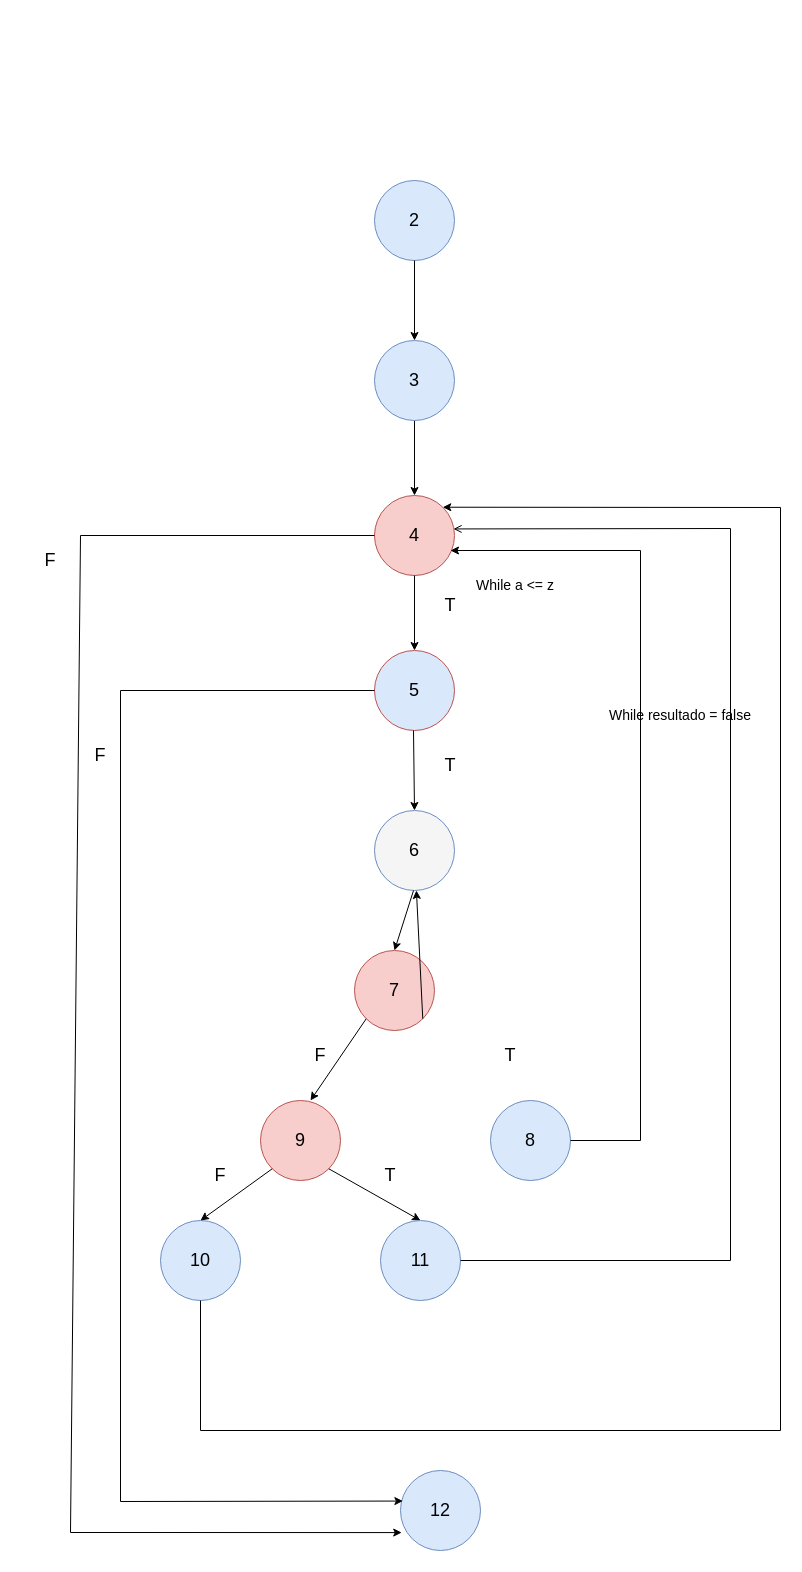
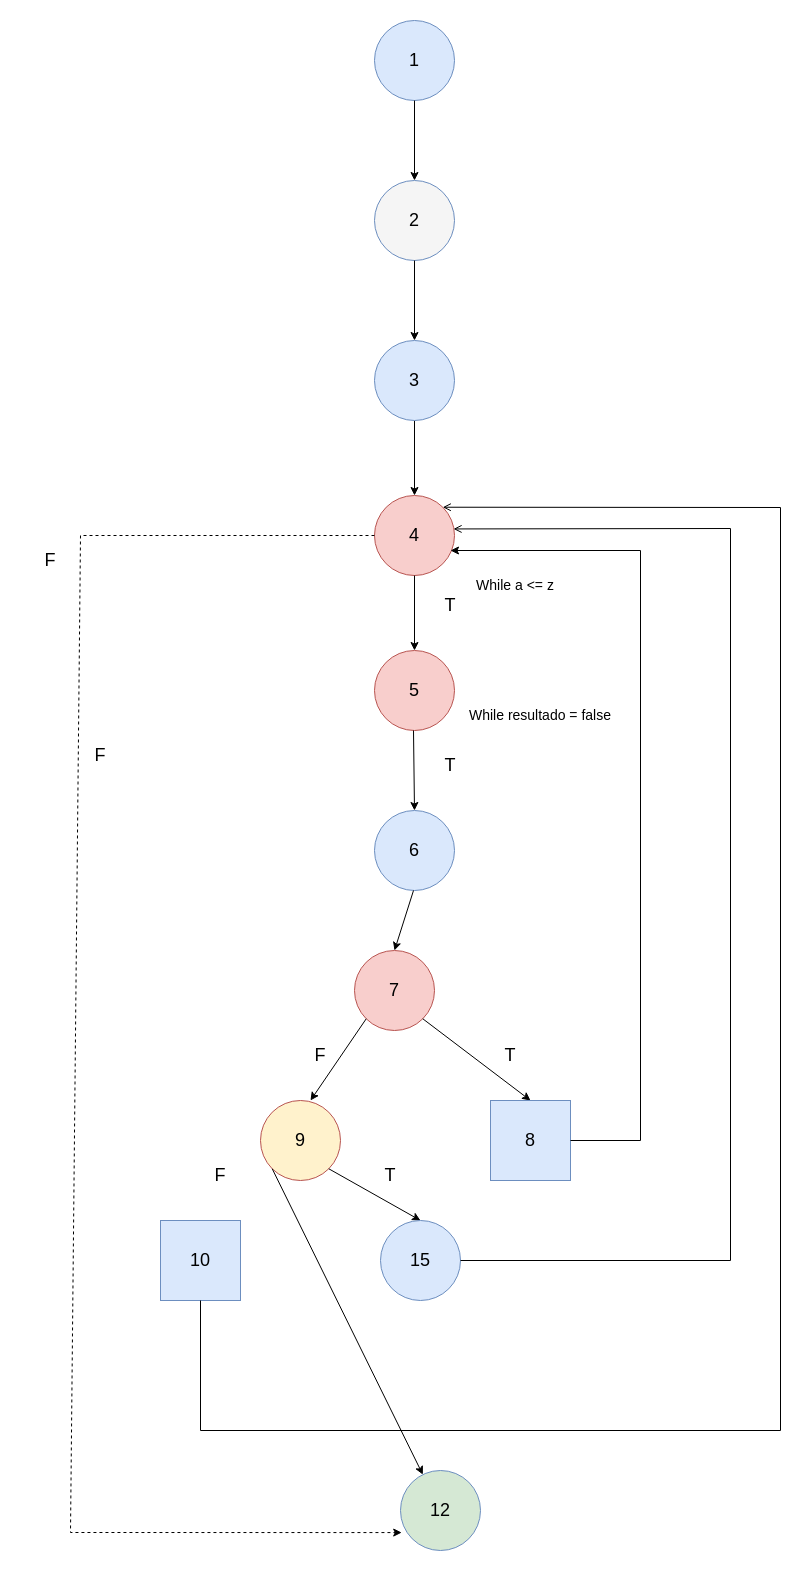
+ <mxCell id="3" value="&lt;font style=&quot;font-size: 18px;&quot;&gt;1&lt;/font&gt;" style="ellipse;whiteSpace=wrap;html=1;aspect=fixed;fillColor=#dae8fc;strokeColor=#6c8ebf;" parent="1" vertex="1"><mxGeometry x="374" y="20" width="80" height="80" as="geometry" /></mxCell>
+ <mxCell id="4" value="" style="endArrow=classic;html=1;rounded=0;exitX=0.5;exitY=1;exitDx=0;exitDy=0;entryX=0.5;entryY=0;entryDx=0;entryDy=0;" parent="1" source="3" target="5" edge="1"><mxGeometry width="50" height="50" relative="1" as="geometry"><mxPoint x="500" y="370" as="sourcePoint" /><mxPoint x="414" y="180" as="targetPoint" /></mxGeometry></mxCell>
- <mxCell id="5" value="&lt;font style=&quot;font-size: 18px;&quot;&gt;2&lt;/font&gt;" style="ellipse;whiteSpace=wrap;html=1;aspect=fixed;fillColor=#dae8fc;strokeColor=#6c8ebf;" parent="1" vertex="1"><mxGeometry x="374" y="180" width="80" height="80" as="geometry" /></mxCell>
+ <mxCell id="5" value="&lt;font style=&quot;font-size: 18px;&quot;&gt;2&lt;/font&gt;" style="ellipse;whiteSpace=wrap;html=1;aspect=fixed;fillColor=#f5f5f5;strokeColor=#6c8ebf;" parent="1" vertex="1"><mxGeometry x="374" y="180" width="80" height="80" as="geometry" /></mxCell>
- <mxCell id="35" value="" style="endArrow=classic;html=1;rounded=0;exitX=0.5;exitY=1;exitDx=0;exitDy=0;entryX=1;entryY=0;entryDx=0;entryDy=0;" parent="1" source="25" target="7" edge="1"><mxGeometry width="50" height="50" relative="1" as="geometry"><mxPoint x="240" y="1420" as="sourcePoint" /><mxPoint x="430" y="1090" as="targetPoint" /><Array as="points"><mxPoint x="200" y="1430" /><mxPoint x="780" y="1430" /><mxPoint x="780" y="507" /></Array></mxGeometry></mxCell>
+ <mxCell id="35" value="" style="endArrow=open;html=1;rounded=0;exitX=0.5;exitY=1;exitDx=0;exitDy=0;entryX=1;entryY=0;entryDx=0;entryDy=0;" parent="1" source="25" target="7" edge="1"><mxGeometry width="50" height="50" relative="1" as="geometry"><mxPoint x="240" y="1420" as="sourcePoint" /><mxPoint x="430" y="1090" as="targetPoint" /><Array as="points"><mxPoint x="200" y="1430" /><mxPoint x="780" y="1430" /><mxPoint x="780" y="507" /></Array></mxGeometry></mxCell>
- <mxCell id="8" value="&lt;font style=&quot;font-size: 18px;&quot;&gt;5&lt;/font&gt;" style="ellipse;whiteSpace=wrap;html=1;aspect=fixed;fillColor=#dae8fc;strokeColor=#b85450;" parent="1" vertex="1"><mxGeometry x="374" y="650" width="80" height="80" as="geometry" /></mxCell>
+ <mxCell id="8" value="&lt;font style=&quot;font-size: 18px;&quot;&gt;5&lt;/font&gt;" style="ellipse;whiteSpace=wrap;html=1;aspect=fixed;fillColor=#f8cecc;strokeColor=#b85450;" parent="1" vertex="1"><mxGeometry x="374" y="650" width="80" height="80" as="geometry" /></mxCell>
- <mxCell id="38" value="&lt;font style=&quot;font-size: 14px;&quot;&gt;While resultado = false&lt;/font&gt;" style="text;html=1;strokeColor=none;fillColor=none;align=center;verticalAlign=middle;whiteSpace=wrap;rounded=0;" parent="1" vertex="1"><mxGeometry x="600" y="700" width="160" height="30" as="geometry" /></mxCell>
+ <mxCell id="38" value="&lt;font style=&quot;font-size: 14px;&quot;&gt;While resultado = false&lt;/font&gt;" style="text;html=1;strokeColor=none;fillColor=none;align=center;verticalAlign=middle;whiteSpace=wrap;rounded=0;" parent="1" vertex="1"><mxGeometry x="460" y="700" width="160" height="30" as="geometry" /></mxCell>
- <mxCell id="9" value="&lt;font style=&quot;font-size: 18px;&quot;&gt;6&lt;/font&gt;" style="ellipse;whiteSpace=wrap;html=1;aspect=fixed;fillColor=#f5f5f5;strokeColor=#6c8ebf;" parent="1" vertex="1"><mxGeometry x="374" y="810" width="80" height="80" as="geometry" /></mxCell>
+ <mxCell id="9" value="&lt;font style=&quot;font-size: 18px;&quot;&gt;6&lt;/font&gt;" style="ellipse;whiteSpace=wrap;html=1;aspect=fixed;fillColor=#dae8fc;strokeColor=#6c8ebf;" parent="1" vertex="1"><mxGeometry x="374" y="810" width="80" height="80" as="geometry" /></mxCell>
- <mxCell id="15" value="" style="endArrow=classic;html=1;rounded=0;exitX=1;exitY=1;exitDx=0;exitDy=0;" parent="1" source="13" target="9" edge="1"><mxGeometry width="50" height="50" relative="1" as="geometry"><mxPoint x="413" y="1050" as="sourcePoint" /><mxPoint x="450" y="1120" as="targetPoint" /></mxGeometry></mxCell>
+ <mxCell id="15" value="" style="endArrow=classic;html=1;rounded=0;exitX=1;exitY=1;exitDx=0;exitDy=0;entryX=0.5;entryY=0;entryDx=0;entryDy=0;" parent="1" source="13" target="16" edge="1"><mxGeometry width="50" height="50" relative="1" as="geometry"><mxPoint x="413" y="1050" as="sourcePoint" /><mxPoint x="450" y="1120" as="targetPoint" /></mxGeometry></mxCell>
- <mxCell id="30" value="" style="endArrow=classic;html=1;rounded=0;exitX=0;exitY=0.5;exitDx=0;exitDy=0;entryX=0.015;entryY=0.776;entryDx=0;entryDy=0;entryPerimeter=0;" parent="1" source="7" target="28" edge="1"><mxGeometry width="50" height="50" relative="1" as="geometry"><mxPoint x="270" y="790" as="sourcePoint" /><mxPoint x="80" y="1722" as="targetPoint" /><Array as="points"><mxPoint x="80" y="535" /><mxPoint x="70" y="1532" /></Array></mxGeometry></mxCell>
+ <mxCell id="30" value="" style="endArrow=classic;html=1;rounded=0;exitX=0;exitY=0.5;exitDx=0;exitDy=0;entryX=0.015;entryY=0.776;entryDx=0;entryDy=0;entryPerimeter=0;dashed=1;" parent="1" source="7" target="28" edge="1"><mxGeometry width="50" height="50" relative="1" as="geometry"><mxPoint x="270" y="790" as="sourcePoint" /><mxPoint x="80" y="1722" as="targetPoint" /><Array as="points"><mxPoint x="80" y="535" /><mxPoint x="70" y="1532" /></Array></mxGeometry></mxCell>
- <mxCell id="29" value="" style="endArrow=classic;html=1;rounded=0;exitX=0;exitY=0.5;exitDx=0;exitDy=0;entryX=0.03;entryY=0.382;entryDx=0;entryDy=0;entryPerimeter=0;" parent="1" source="8" target="28" edge="1"><mxGeometry width="50" height="50" relative="1" as="geometry"><mxPoint x="270" y="790" as="sourcePoint" /><mxPoint x="320" y="740" as="targetPoint" /><Array as="points"><mxPoint x="120" y="690" /><mxPoint x="120" y="1501" /></Array></mxGeometry></mxCell>
- <mxCell id="22" value="&lt;span style=&quot;font-size: 18px;&quot;&gt;9&lt;/span&gt;" style="ellipse;whiteSpace=wrap;html=1;aspect=fixed;fillColor=#f8cecc;strokeColor=#b85450;" parent="1" vertex="1"><mxGeometry x="260" y="1100" width="80" height="80" as="geometry" /></mxCell>
+ <mxCell id="22" value="&lt;span style=&quot;font-size: 18px;&quot;&gt;9&lt;/span&gt;" style="ellipse;whiteSpace=wrap;html=1;aspect=fixed;fillColor=#fff2cc;strokeColor=#b85450;" parent="1" vertex="1"><mxGeometry x="260" y="1100" width="80" height="80" as="geometry" /></mxCell>
- <mxCell id="16" value="&lt;span style=&quot;font-size: 18px;&quot;&gt;8&lt;/span&gt;" style="ellipse;whiteSpace=wrap;html=1;aspect=fixed;fillColor=#dae8fc;strokeColor=#6c8ebf;" parent="1" vertex="1"><mxGeometry x="490" y="1100" width="80" height="80" as="geometry" /></mxCell>
+ <mxCell id="16" value="&lt;span style=&quot;font-size: 18px;&quot;&gt;8&lt;/span&gt;" style="whiteSpace=wrap;html=1;aspect=fixed;fillColor=#dae8fc;strokeColor=#6c8ebf;rounded=0;" parent="1" vertex="1"><mxGeometry x="490" y="1100" width="80" height="80" as="geometry" /></mxCell>
- <mxCell id="26" value="" style="endArrow=classic;html=1;rounded=0;exitX=0;exitY=1;exitDx=0;exitDy=0;entryX=0.5;entryY=0;entryDx=0;entryDy=0;" parent="1" source="22" target="25" edge="1"><mxGeometry width="50" height="50" relative="1" as="geometry"><mxPoint x="360" y="1310" as="sourcePoint" /><mxPoint x="448" y="1372" as="targetPoint" /></mxGeometry></mxCell>
+ <mxCell id="26" value="" style="endArrow=classic;html=1;rounded=0;exitX=0;exitY=1;exitDx=0;exitDy=0;" parent="1" source="22" target="28" edge="1"><mxGeometry width="50" height="50" relative="1" as="geometry"><mxPoint x="360" y="1310" as="sourcePoint" /><mxPoint x="448" y="1372" as="targetPoint" /></mxGeometry></mxCell>
- <mxCell id="25" value="&lt;span style=&quot;font-size: 18px;&quot;&gt;10&lt;/span&gt;" style="ellipse;whiteSpace=wrap;html=1;aspect=fixed;fillColor=#dae8fc;strokeColor=#6c8ebf;" parent="1" vertex="1"><mxGeometry x="160" y="1220" width="80" height="80" as="geometry" /></mxCell>
+ <mxCell id="25" value="&lt;span style=&quot;font-size: 18px;&quot;&gt;10&lt;/span&gt;" style="whiteSpace=wrap;html=1;aspect=fixed;fillColor=#dae8fc;strokeColor=#6c8ebf;rounded=0;" parent="1" vertex="1"><mxGeometry x="160" y="1220" width="80" height="80" as="geometry" /></mxCell>
- <mxCell id="24" value="&lt;span style=&quot;font-size: 18px;&quot;&gt;11&lt;/span&gt;" style="ellipse;whiteSpace=wrap;html=1;aspect=fixed;fillColor=#dae8fc;strokeColor=#6c8ebf;" parent="1" vertex="1"><mxGeometry x="380" y="1220" width="80" height="80" as="geometry" /></mxCell>
+ <mxCell id="24" value="&lt;span style=&quot;font-size: 18px;&quot;&gt;15&lt;/span&gt;" style="ellipse;whiteSpace=wrap;html=1;aspect=fixed;fillColor=#dae8fc;strokeColor=#6c8ebf;" parent="1" vertex="1"><mxGeometry x="380" y="1220" width="80" height="80" as="geometry" /></mxCell>
- <mxCell id="28" value="&lt;span style=&quot;font-size: 18px;&quot;&gt;12&lt;/span&gt;" style="ellipse;whiteSpace=wrap;html=1;aspect=fixed;fillColor=#dae8fc;strokeColor=#6c8ebf;" parent="1" vertex="1"><mxGeometry x="400" y="1470" width="80" height="80" as="geometry" /></mxCell>
+ <mxCell id="28" value="&lt;span style=&quot;font-size: 18px;&quot;&gt;12&lt;/span&gt;" style="ellipse;whiteSpace=wrap;html=1;aspect=fixed;fillColor=#d5e8d4;strokeColor=#6c8ebf;" parent="1" vertex="1"><mxGeometry x="400" y="1470" width="80" height="80" as="geometry" /></mxCell>
